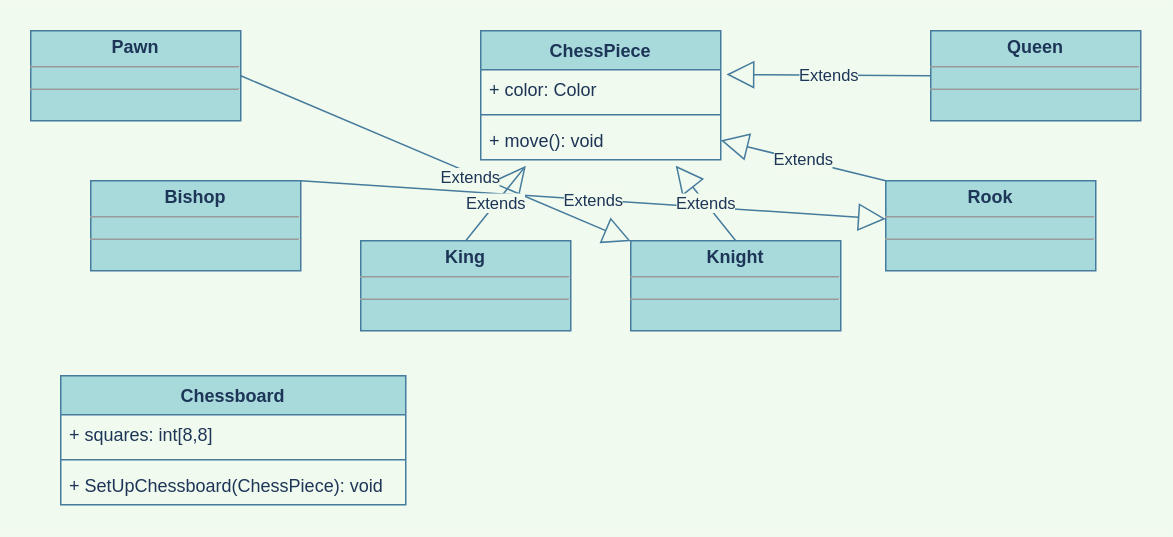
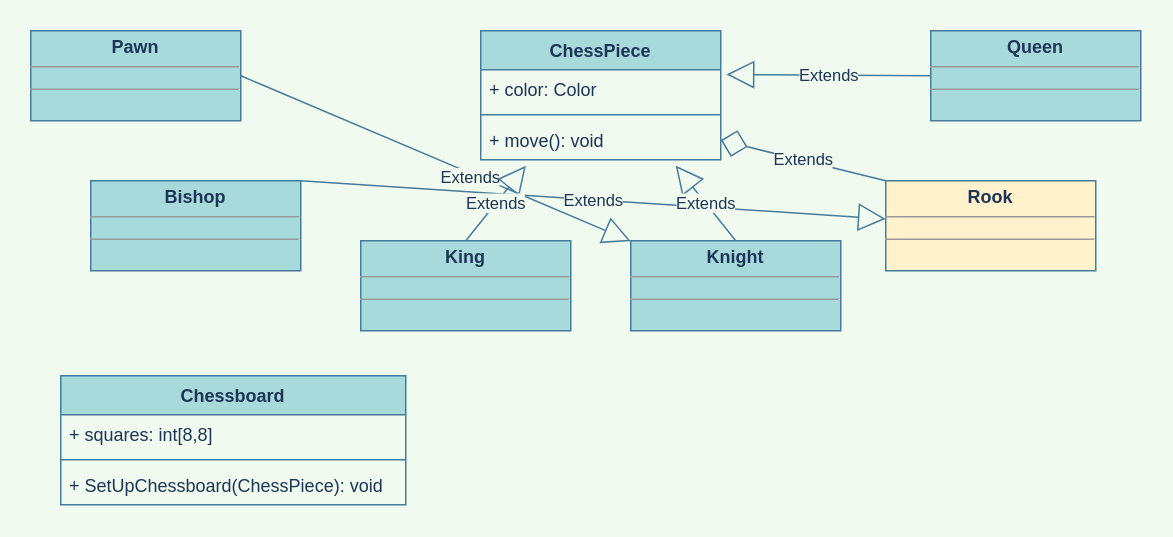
- <mxCell id="14" value="Extends" style="endArrow=block;endSize=16;endFill=0;html=1;fontColor=#1D3557;strokeColor=#457B9D;fillColor=#A8DADC;exitX=0;exitY=0;exitDx=0;exitDy=0;entryX=1;entryY=0.5;entryDx=0;entryDy=0;labelBackgroundColor=#F1FAEE;" edge="1" parent="1" source="10" target="5"><mxGeometry width="160" relative="1" as="geometry"><mxPoint x="200" y="440" as="sourcePoint" /><mxPoint x="360" y="440" as="targetPoint" /></mxGeometry></mxCell>
+ <mxCell id="14" value="Extends" style="endArrow=diamond;endSize=16;endFill=0;html=1;fontColor=#1D3557;strokeColor=#457B9D;fillColor=#A8DADC;exitX=0;exitY=0;exitDx=0;exitDy=0;entryX=1;entryY=0.5;entryDx=0;entryDy=0;labelBackgroundColor=#F1FAEE;" edge="1" parent="1" source="10" target="5"><mxGeometry width="160" relative="1" as="geometry"><mxPoint x="200" y="440" as="sourcePoint" /><mxPoint x="360" y="440" as="targetPoint" /></mxGeometry></mxCell>
- <mxCell id="15" value="Extends" style="endArrow=open;endSize=16;endFill=0;html=1;fontColor=#1D3557;strokeColor=#457B9D;fillColor=#A8DADC;exitX=0.5;exitY=0;exitDx=0;exitDy=0;entryX=0.188;entryY=1.154;entryDx=0;entryDy=0;entryPerimeter=0;labelBackgroundColor=#F1FAEE;" edge="1" parent="1" source="8" target="5"><mxGeometry width="160" relative="1" as="geometry"><mxPoint x="220" y="430" as="sourcePoint" /><mxPoint x="380" y="430" as="targetPoint" /></mxGeometry></mxCell>
+ <mxCell id="15" value="Extends" style="endArrow=block;endSize=16;endFill=0;html=1;fontColor=#1D3557;strokeColor=#457B9D;fillColor=#A8DADC;exitX=0.5;exitY=0;exitDx=0;exitDy=0;entryX=0.188;entryY=1.154;entryDx=0;entryDy=0;entryPerimeter=0;labelBackgroundColor=#F1FAEE;" edge="1" parent="1" source="8" target="5"><mxGeometry width="160" relative="1" as="geometry"><mxPoint x="220" y="430" as="sourcePoint" /><mxPoint x="380" y="430" as="targetPoint" /></mxGeometry></mxCell>
- <mxCell id="10" value="&lt;p style=&quot;margin: 0px ; margin-top: 4px ; text-align: center&quot;&gt;&lt;b&gt;Rook&lt;/b&gt;&lt;/p&gt;&lt;hr size=&quot;1&quot;&gt;&lt;div style=&quot;height: 2px&quot;&gt;&lt;/div&gt;&lt;hr size=&quot;1&quot;&gt;&lt;div style=&quot;height: 2px&quot;&gt;&lt;/div&gt;" style="verticalAlign=top;align=left;overflow=fill;fontSize=12;fontFamily=Helvetica;html=1;fontColor=#1D3557;strokeColor=#457B9D;fillColor=#A8DADC;" vertex="1" parent="1"><mxGeometry x="590" y="120" width="140" height="60" as="geometry" /></mxCell>
+ <mxCell id="10" value="&lt;p style=&quot;margin: 0px ; margin-top: 4px ; text-align: center&quot;&gt;&lt;b&gt;Rook&lt;/b&gt;&lt;/p&gt;&lt;hr size=&quot;1&quot;&gt;&lt;div style=&quot;height: 2px&quot;&gt;&lt;/div&gt;&lt;hr size=&quot;1&quot;&gt;&lt;div style=&quot;height: 2px&quot;&gt;&lt;/div&gt;" style="verticalAlign=top;align=left;overflow=fill;fontSize=12;fontFamily=Helvetica;html=1;fontColor=#1D3557;strokeColor=#457B9D;fillColor=#fff2cc;" vertex="1" parent="1"><mxGeometry x="590" y="120" width="140" height="60" as="geometry" /></mxCell>
